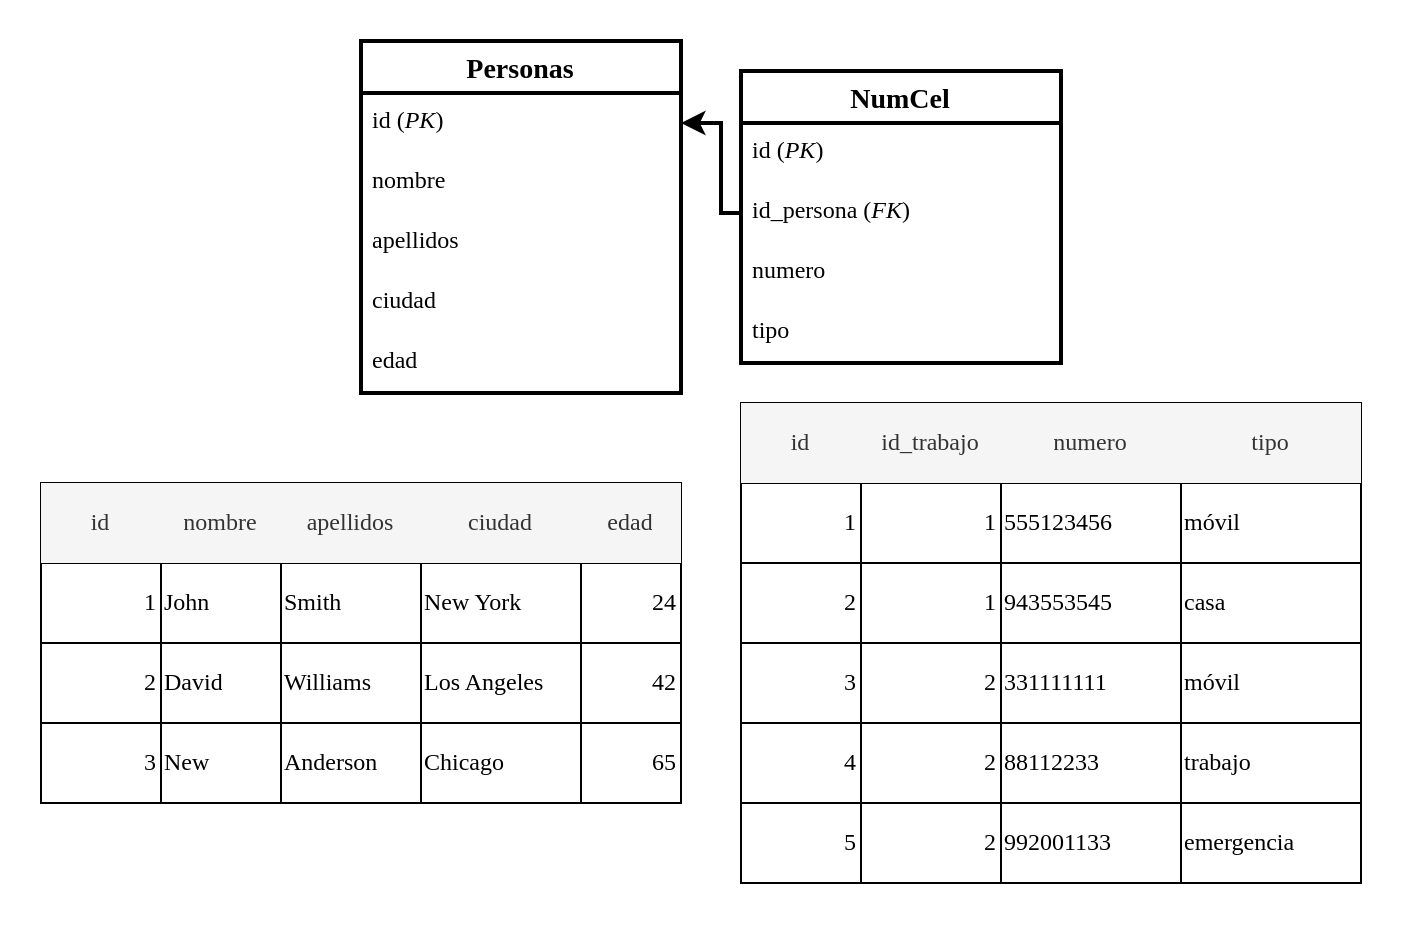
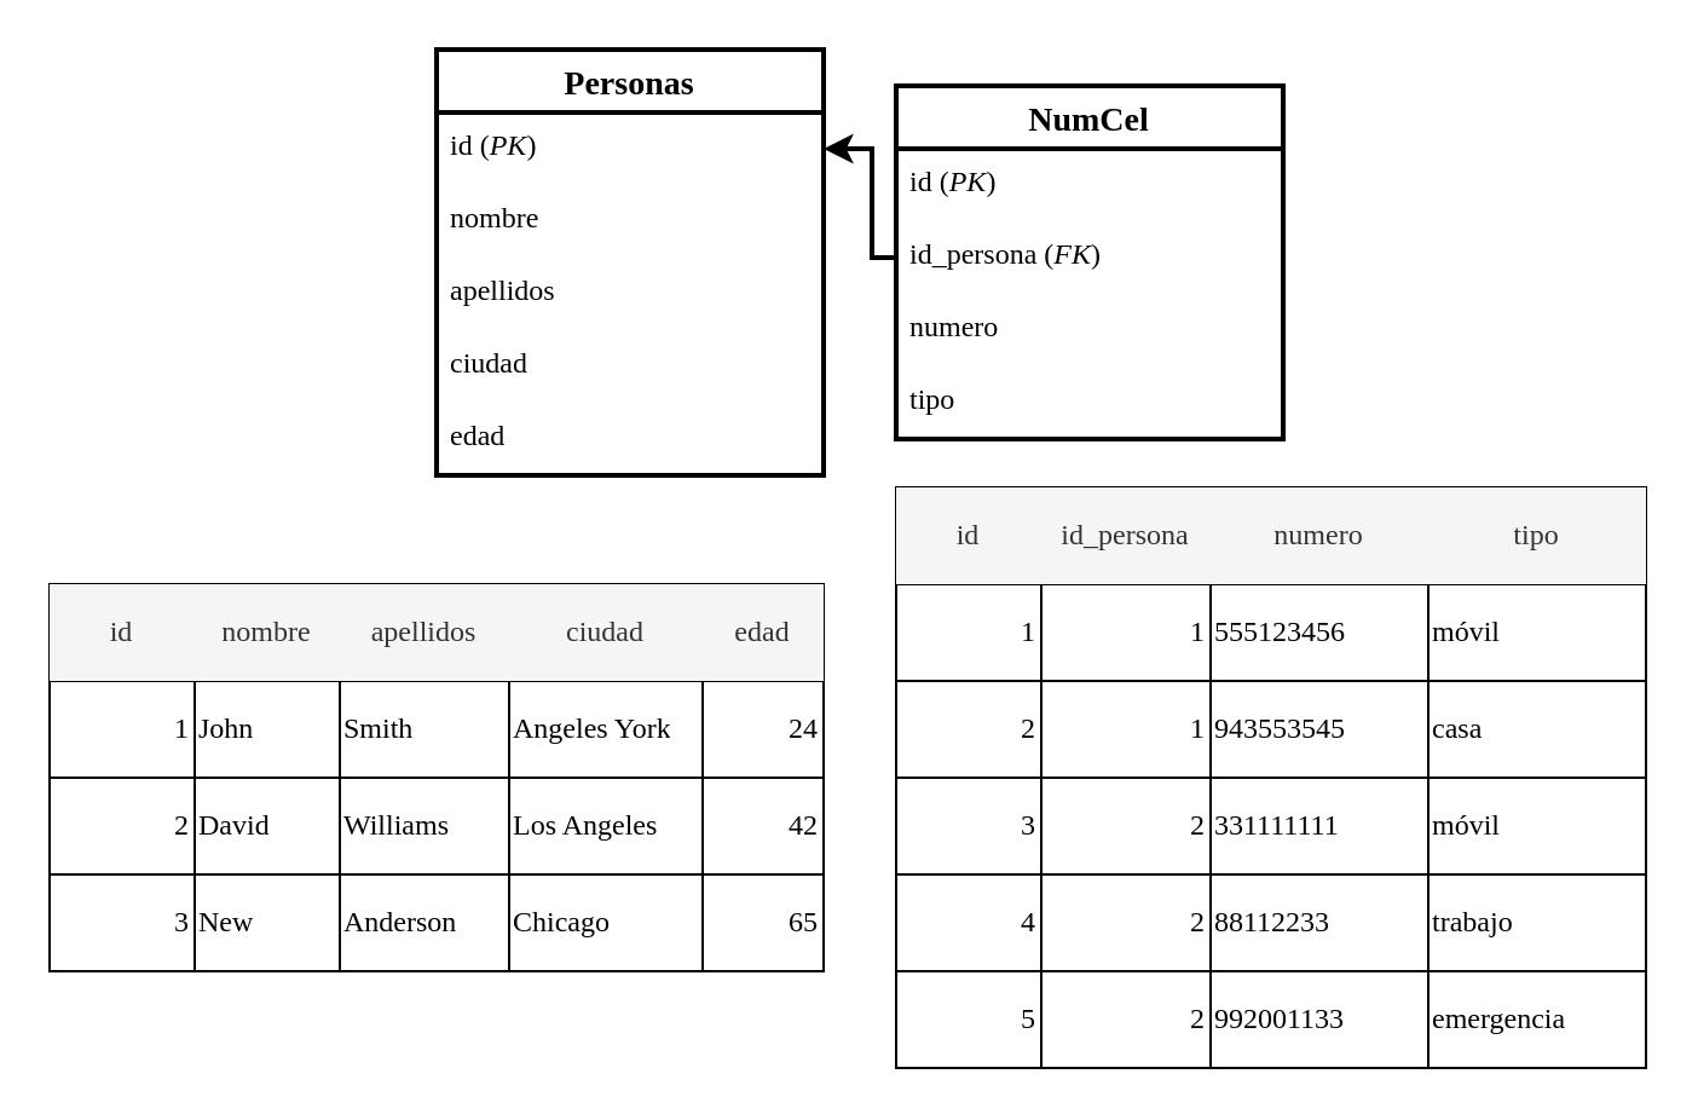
- <mxCell id="42" value="id_trabajo" style="shape=partialRectangle;html=1;whiteSpace=wrap;connectable=0;strokeColor=#666666;overflow=hidden;fillColor=#f5f5f5;top=0;left=0;bottom=0;right=0;pointerEvents=1;align=center;fontColor=#333333;fontFamily=Verdana;" vertex="1" parent="40"><mxGeometry x="60" width="70" height="40" as="geometry"><mxRectangle width="70" height="40" as="alternateBounds" /></mxGeometry></mxCell>
+ <mxCell id="42" value="id_persona" style="shape=partialRectangle;html=1;whiteSpace=wrap;connectable=0;strokeColor=#666666;overflow=hidden;fillColor=#f5f5f5;top=0;left=0;bottom=0;right=0;pointerEvents=1;align=center;fontColor=#333333;fontFamily=Verdana;" vertex="1" parent="40"><mxGeometry x="60" width="70" height="40" as="geometry"><mxRectangle width="70" height="40" as="alternateBounds" /></mxGeometry></mxCell>
- <mxCell id="25" value="New York" style="shape=partialRectangle;html=1;whiteSpace=wrap;connectable=0;strokeColor=inherit;overflow=hidden;fillColor=none;top=0;left=0;bottom=0;right=0;pointerEvents=1;align=left;fontFamily=Verdana;" vertex="1" parent="21"><mxGeometry x="190" width="80" height="40" as="geometry"><mxRectangle width="80" height="40" as="alternateBounds" /></mxGeometry></mxCell>
+ <mxCell id="25" value="Angeles York" style="shape=partialRectangle;html=1;whiteSpace=wrap;connectable=0;strokeColor=inherit;overflow=hidden;fillColor=none;top=0;left=0;bottom=0;right=0;pointerEvents=1;align=left;fontFamily=Verdana;" vertex="1" parent="21"><mxGeometry x="190" width="80" height="40" as="geometry"><mxRectangle width="80" height="40" as="alternateBounds" /></mxGeometry></mxCell>
